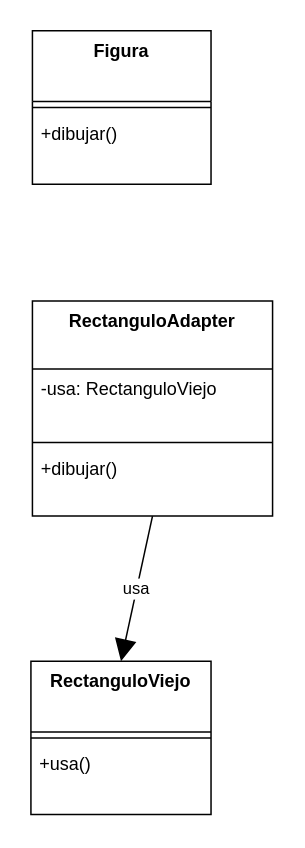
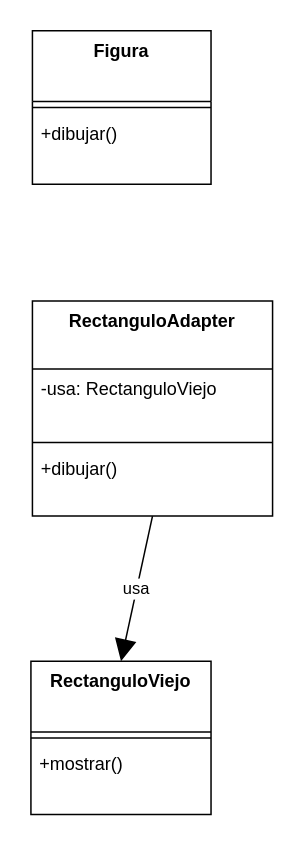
- <mxCell id="7" value="+usa()" style="text;strokeColor=none;fillColor=none;align=left;verticalAlign=top;spacingLeft=4;spacingRight=4;overflow=hidden;rotatable=0;points=[[0,0.5],[1,0.5]];portConstraint=eastwest;" vertex="1" parent="5"><mxGeometry y="55.2" width="120" height="47" as="geometry" /></mxCell>
+ <mxCell id="7" value="+mostrar()" style="text;strokeColor=none;fillColor=none;align=left;verticalAlign=top;spacingLeft=4;spacingRight=4;overflow=hidden;rotatable=0;points=[[0,0.5],[1,0.5]];portConstraint=eastwest;" vertex="1" parent="5"><mxGeometry y="55.2" width="120" height="47" as="geometry" /></mxCell>
